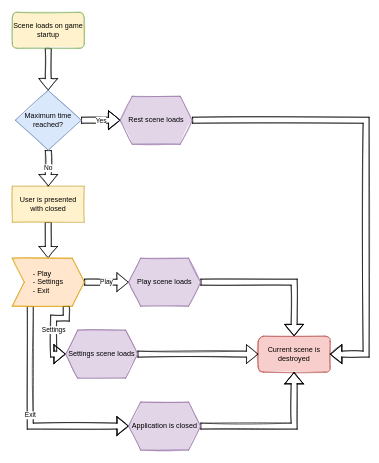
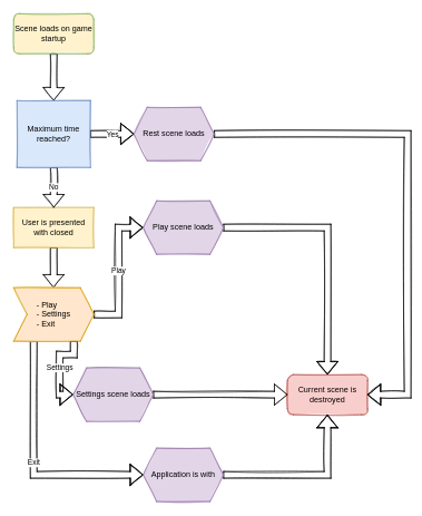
- <mxCell id="19" value="Maximum time reached?" style="rhombus;whiteSpace=wrap;html=1;fillColor=#dae8fc;strokeColor=#6c8ebf;rounded=0;sketch=1;fillStyle=solid;" vertex="1" parent="1"><mxGeometry x="25" y="150" width="110" height="100" as="geometry" /></mxCell>
+ <mxCell id="19" value="Maximum time reached?" style="whiteSpace=wrap;html=1;fillColor=#dae8fc;strokeColor=#6c8ebf;sketch=1;fillStyle=solid;rounded=0;" vertex="1" parent="1"><mxGeometry x="25" y="150" width="110" height="100" as="geometry" /></mxCell>
- <mxCell id="11" value="Play scene loads" style="shape=hexagon;perimeter=hexagonPerimeter2;whiteSpace=wrap;html=1;fixedSize=1;sketch=1;fillStyle=solid;fillColor=#e1d5e7;strokeColor=#9673a6;" vertex="1" parent="1"><mxGeometry x="214" y="430" width="120" height="80" as="geometry" /></mxCell>
+ <mxCell id="11" value="Play scene loads" style="shape=hexagon;perimeter=hexagonPerimeter2;whiteSpace=wrap;html=1;fixedSize=1;sketch=1;fillStyle=solid;fillColor=#e1d5e7;strokeColor=#9673a6;" vertex="1" parent="1"><mxGeometry x="214" y="300" width="120" height="80" as="geometry" /></mxCell>
- <mxCell id="16" value="Application is closed" style="shape=hexagon;perimeter=hexagonPerimeter2;whiteSpace=wrap;html=1;fixedSize=1;sketch=1;fillStyle=solid;fillColor=#e1d5e7;strokeColor=#9673a6;" vertex="1" parent="1"><mxGeometry x="214" y="670" width="120" height="80" as="geometry" /></mxCell>
+ <mxCell id="16" value="Application is with" style="shape=hexagon;perimeter=hexagonPerimeter2;whiteSpace=wrap;html=1;fixedSize=1;sketch=1;fillStyle=solid;fillColor=#e1d5e7;strokeColor=#9673a6;" vertex="1" parent="1"><mxGeometry x="214" y="670" width="120" height="80" as="geometry" /></mxCell>
